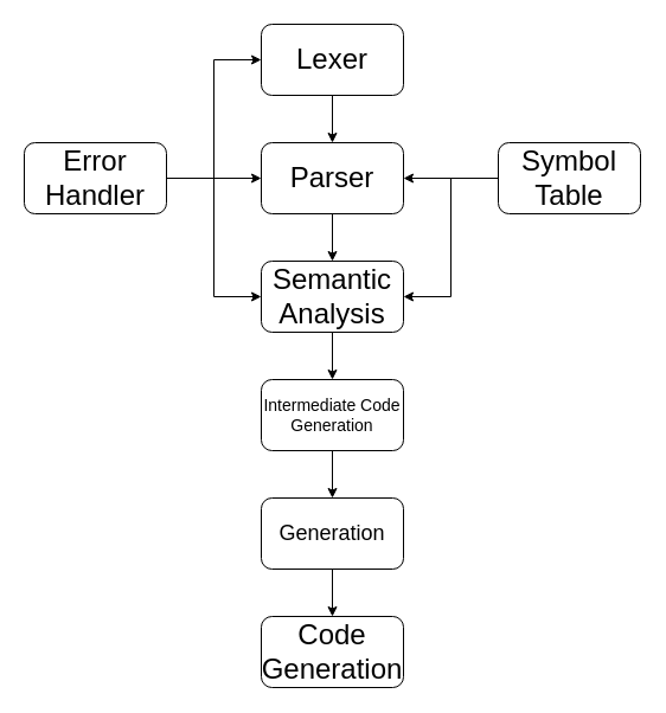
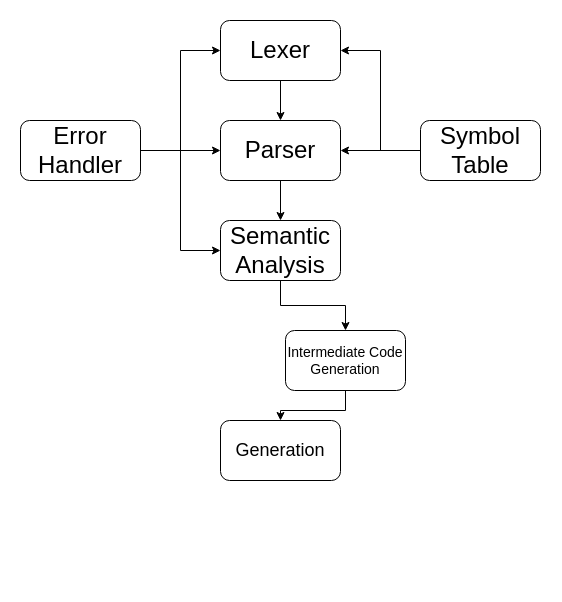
+ <mxCell id="17" style="edgeStyle=orthogonalEdgeStyle;rounded=0;orthogonalLoop=1;jettySize=auto;html=1;entryX=1;entryY=0.5;entryDx=0;entryDy=0;" edge="1" parent="1" source="20" target="3"><mxGeometry relative="1" as="geometry" /></mxCell>
- <mxCell id="19" style="edgeStyle=orthogonalEdgeStyle;rounded=0;orthogonalLoop=1;jettySize=auto;html=1;entryX=1;entryY=0.5;entryDx=0;entryDy=0;" edge="1" parent="1" source="20" target="7"><mxGeometry relative="1" as="geometry" /></mxCell>
- <mxCell id="9" value="&lt;font style=&quot;font-size: 14px;&quot;&gt;Intermediate Code Generation&lt;/font&gt;" style="rounded=1;whiteSpace=wrap;html=1;" vertex="1" parent="1"><mxGeometry x="220" y="320" width="120" height="60" as="geometry" /></mxCell>
+ <mxCell id="9" value="&lt;font style=&quot;font-size: 14px;&quot;&gt;Intermediate Code Generation&lt;/font&gt;" style="rounded=1;whiteSpace=wrap;html=1;" vertex="1" parent="1"><mxGeometry x="285" y="330" width="120" height="60" as="geometry" /></mxCell>
- <mxCell id="10" style="edgeStyle=orthogonalEdgeStyle;rounded=0;orthogonalLoop=1;jettySize=auto;html=1;" edge="1" parent="1" source="11" target="12"><mxGeometry relative="1" as="geometry" /></mxCell>
- <mxCell id="12" value="&lt;font style=&quot;font-size: 24px;&quot;&gt;Code Generation&lt;/font&gt;" style="rounded=1;whiteSpace=wrap;html=1;" vertex="1" parent="1"><mxGeometry x="220" y="520" width="120" height="60" as="geometry" /></mxCell>
